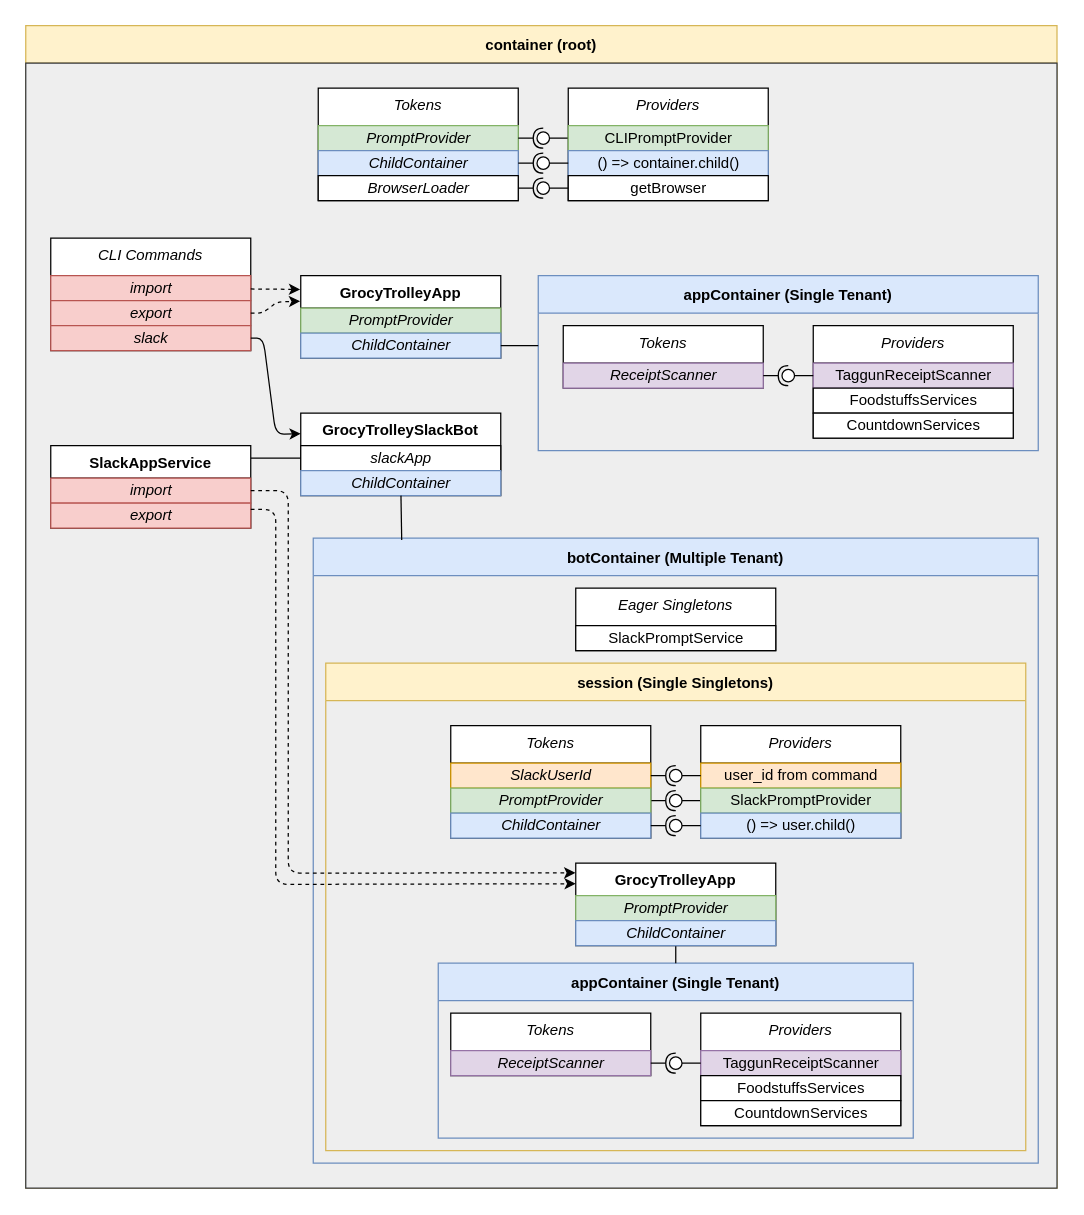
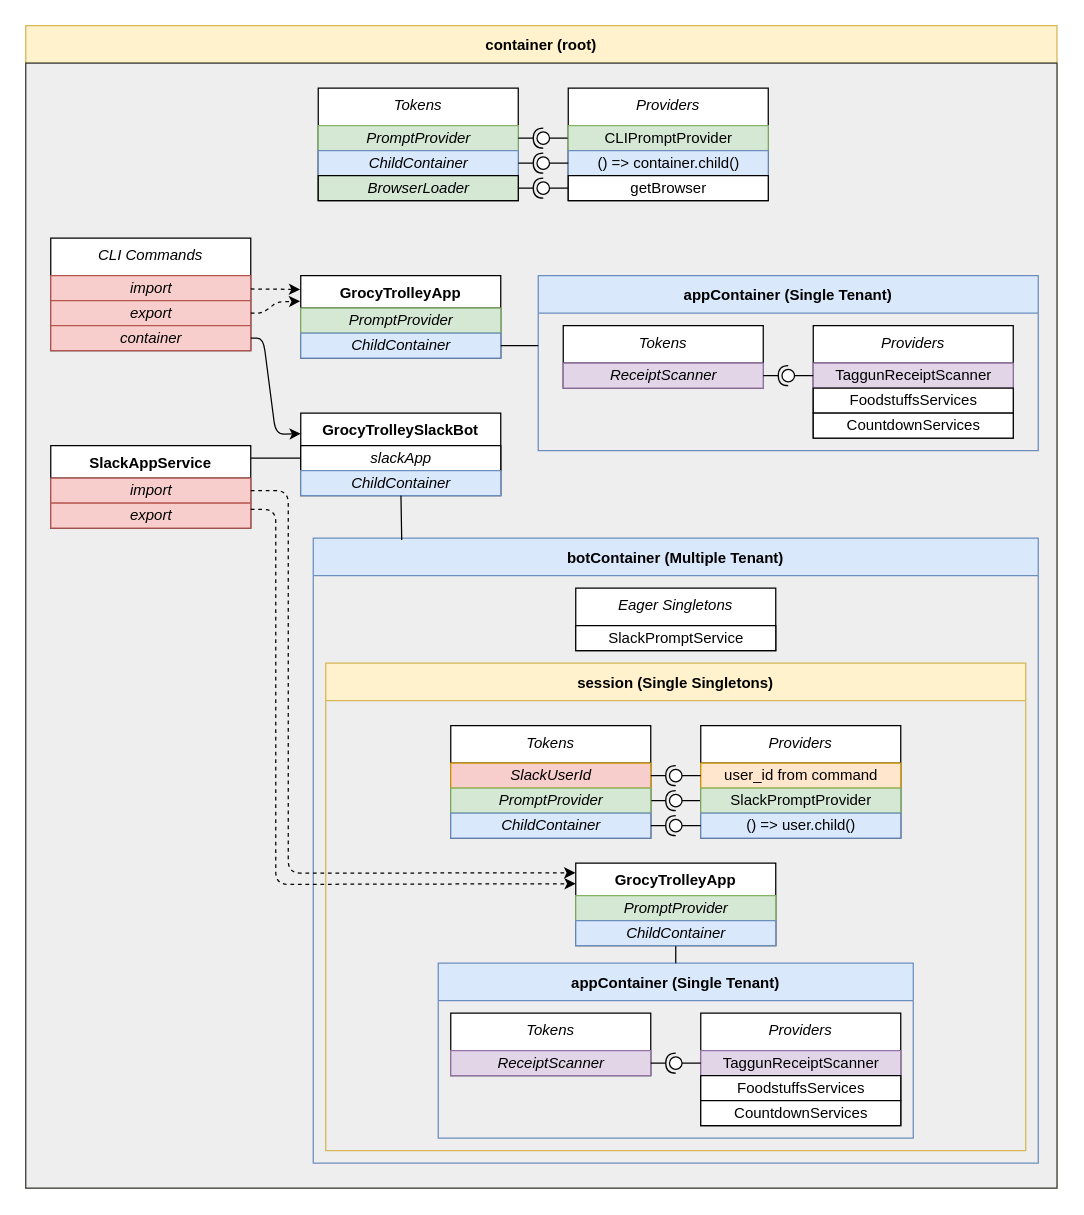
- <mxCell id="42" value="&lt;span style=&quot;font-style: italic ; text-align: left&quot;&gt;BrowserLoader&lt;/span&gt;" style="html=1;fontSize=12;" parent="39" vertex="1"><mxGeometry y="70" width="160" height="20" as="geometry" /></mxCell>
+ <mxCell id="42" value="&lt;span style=&quot;font-style: italic ; text-align: left&quot;&gt;BrowserLoader&lt;/span&gt;" style="html=1;fontSize=12;fillColor=#d5e8d4;" parent="39" vertex="1"><mxGeometry y="70" width="160" height="20" as="geometry" /></mxCell>
- <mxCell id="65" value="&lt;div style=&quot;text-align: left&quot;&gt;&lt;span&gt;&lt;i&gt;slack&lt;/i&gt;&lt;/span&gt;&lt;/div&gt;" style="html=1;fontSize=12;fillColor=#f8cecc;strokeColor=#b85450;" parent="62" vertex="1"><mxGeometry y="70" width="160" height="20" as="geometry" /></mxCell>
+ <mxCell id="65" value="&lt;div style=&quot;text-align: left&quot;&gt;&lt;span&gt;&lt;i&gt;container&lt;/i&gt;&lt;/span&gt;&lt;/div&gt;" style="html=1;fontSize=12;fillColor=#f8cecc;strokeColor=#b85450;" parent="62" vertex="1"><mxGeometry y="70" width="160" height="20" as="geometry" /></mxCell>
- <mxCell id="15" value="&lt;span style=&quot;font-style: italic ; text-align: left&quot;&gt;SlackUserId&lt;/span&gt;" style="html=1;fontSize=12;fillColor=#ffe6cc;strokeColor=#d79b00;" parent="14" vertex="1"><mxGeometry y="30" width="160" height="20" as="geometry" /></mxCell>
+ <mxCell id="15" value="&lt;span style=&quot;font-style: italic ; text-align: left&quot;&gt;SlackUserId&lt;/span&gt;" style="html=1;fontSize=12;fillColor=#f8cecc;strokeColor=#d79b00;" parent="14" vertex="1"><mxGeometry y="30" width="160" height="20" as="geometry" /></mxCell>
